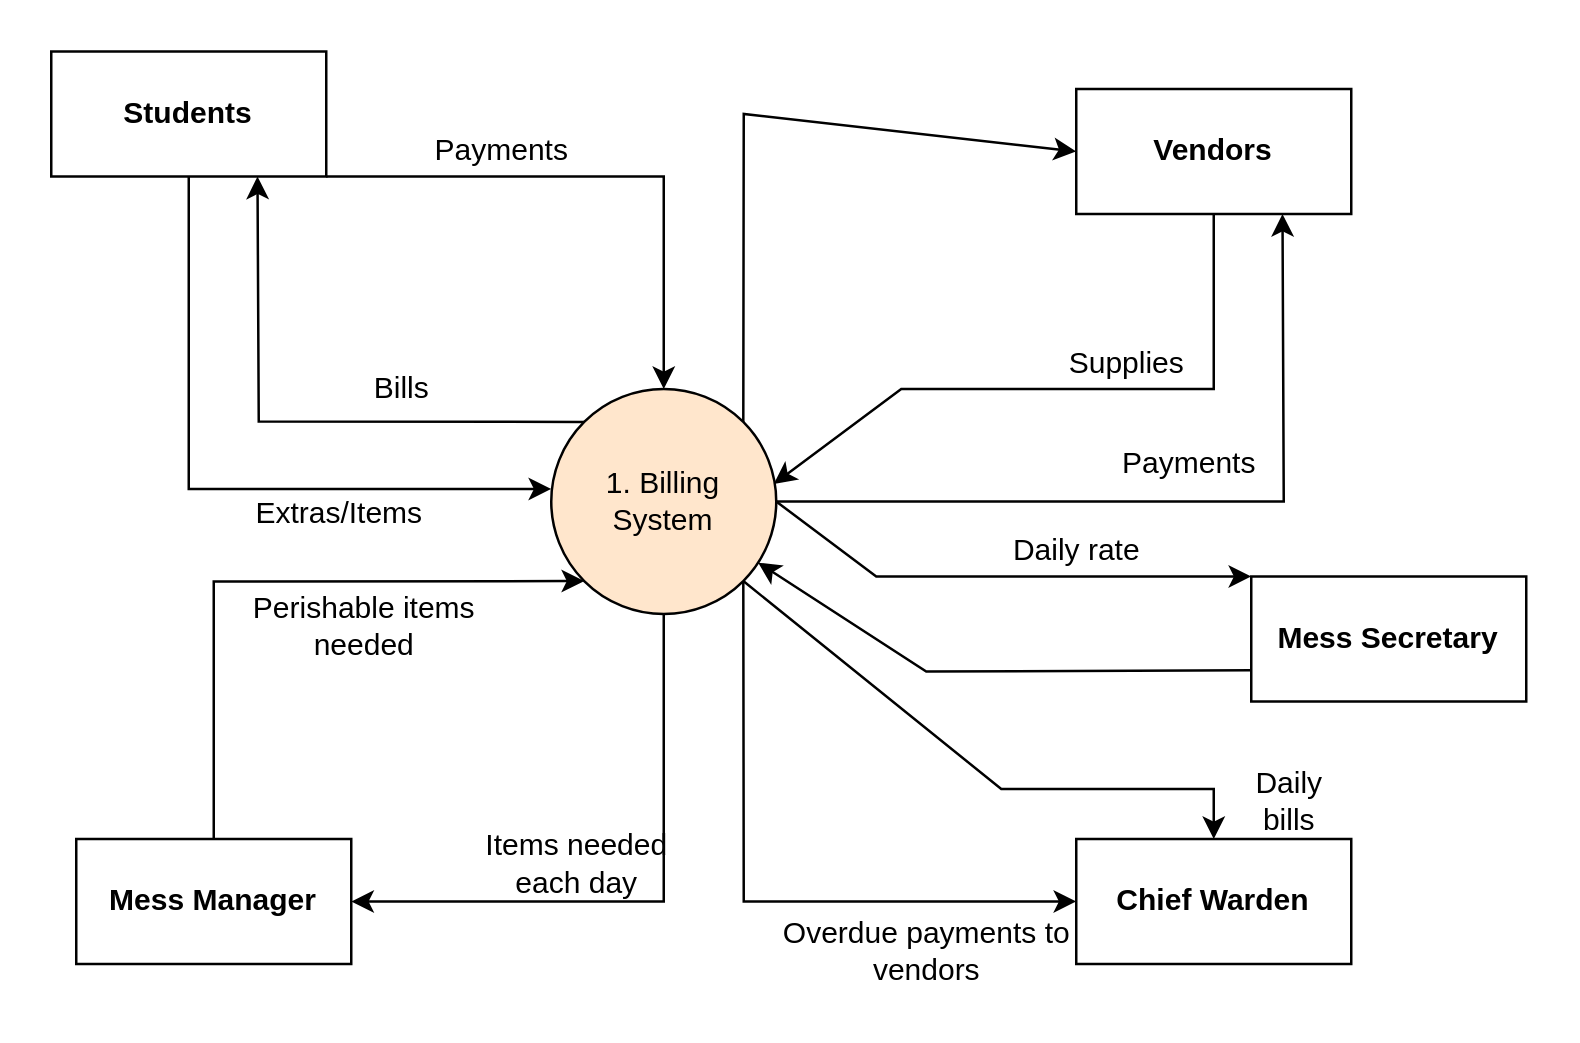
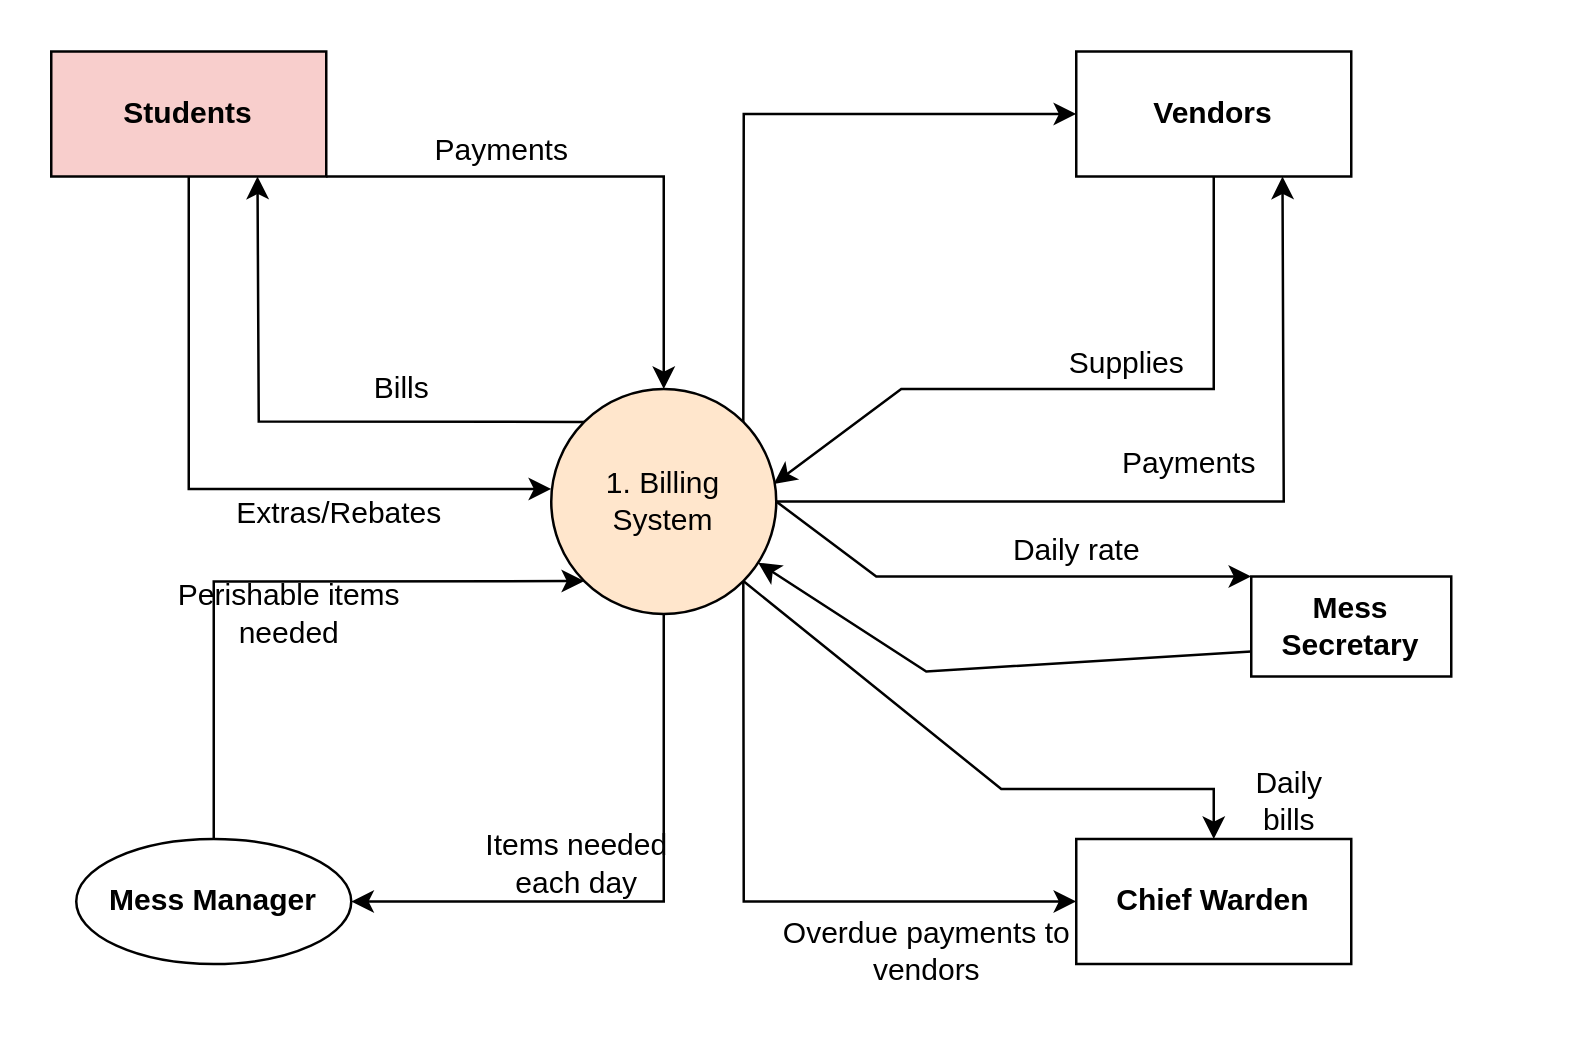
- <mxCell id="2" value="Students" style="rounded=0;whiteSpace=wrap;html=1;fontStyle=1" parent="1" vertex="1"><mxGeometry x="20" y="20" width="110" height="50" as="geometry" /></mxCell>
+ <mxCell id="2" value="Students" style="rounded=0;whiteSpace=wrap;html=1;fontStyle=1;fillColor=#f8cecc;" parent="1" vertex="1"><mxGeometry x="20" y="20" width="110" height="50" as="geometry" /></mxCell>
- <mxCell id="3" value="&lt;b&gt;Vendors&lt;/b&gt;" style="rounded=0;whiteSpace=wrap;html=1;" parent="1" vertex="1"><mxGeometry x="430" y="35" width="110" height="50" as="geometry" /></mxCell>
+ <mxCell id="3" value="&lt;b&gt;Vendors&lt;/b&gt;" style="rounded=0;whiteSpace=wrap;html=1;" parent="1" vertex="1"><mxGeometry x="430" y="20" width="110" height="50" as="geometry" /></mxCell>
- <mxCell id="11" value="Extras/Items" style="text;html=1;align=center;verticalAlign=middle;resizable=0;points=[];autosize=1;strokeColor=none;fillColor=none;" parent="1" vertex="1"><mxGeometry x="90" y="195" width="90" height="20" as="geometry" /></mxCell>
+ <mxCell id="11" value="Extras/Rebates" style="text;html=1;align=center;verticalAlign=middle;resizable=0;points=[];autosize=1;strokeColor=none;fillColor=none;" parent="1" vertex="1"><mxGeometry x="90" y="195" width="90" height="20" as="geometry" /></mxCell>
- <mxCell id="29" value="Perishable items &lt;br&gt;needed" style="text;html=1;align=center;verticalAlign=middle;resizable=0;points=[];autosize=1;strokeColor=none;fillColor=none;" vertex="1" parent="1"><mxGeometry x="100" y="235" width="90" height="30" as="geometry" /></mxCell>
+ <mxCell id="29" value="Perishable items &lt;br&gt;needed" style="text;html=1;align=center;verticalAlign=middle;resizable=0;points=[];autosize=1;strokeColor=none;fillColor=none;" vertex="1" parent="1"><mxGeometry x="70" y="230" width="90" height="30" as="geometry" /></mxCell>
- <mxCell id="17" value="Mess Secretary" style="rounded=0;whiteSpace=wrap;html=1;fontStyle=1" vertex="1" parent="1"><mxGeometry x="500" y="230" width="110" height="50" as="geometry" /></mxCell>
+ <mxCell id="17" value="Mess Secretary" style="rounded=0;whiteSpace=wrap;html=1;fontStyle=1" vertex="1" parent="1"><mxGeometry x="500" y="230" width="80" height="40" as="geometry" /></mxCell>
- <mxCell id="16" value="Mess Manager" style="rounded=0;whiteSpace=wrap;html=1;fontStyle=1" vertex="1" parent="1"><mxGeometry x="30" y="335" width="110" height="50" as="geometry" /></mxCell>
+ <mxCell id="16" value="Mess Manager" style="ellipse;whiteSpace=wrap;html=1;fontStyle=1;" vertex="1" parent="1"><mxGeometry x="30" y="335" width="110" height="50" as="geometry" /></mxCell>
